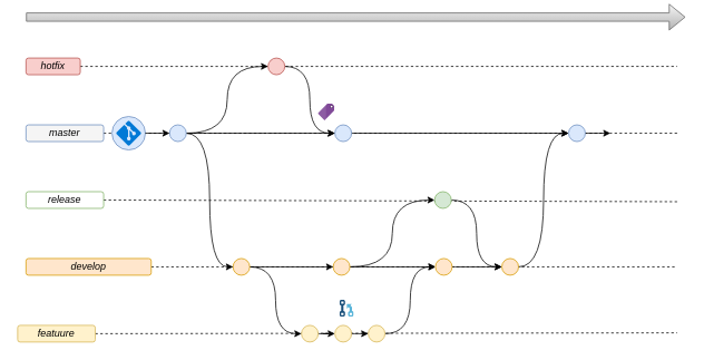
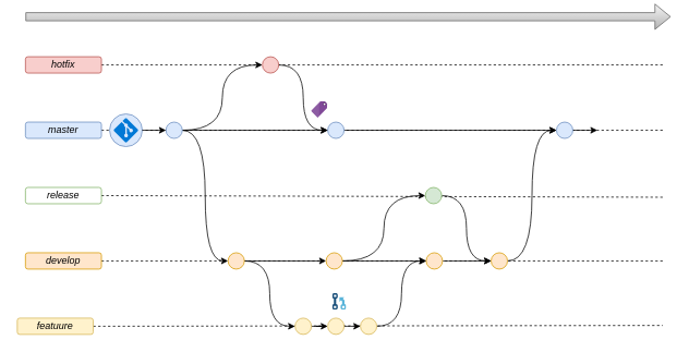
- <mxCell id="10" value="hotfix" style="rounded=1;whiteSpace=wrap;html=1;strokeColor=#b85450;fillColor=#f8cecc;fontStyle=2" parent="1" vertex="1"><mxGeometry x="30" y="69" width="65" height="20" as="geometry" /></mxCell>
+ <mxCell id="10" value="hotfix" style="rounded=1;whiteSpace=wrap;html=1;strokeColor=#b85450;fillColor=#f8cecc;fontStyle=2" parent="1" vertex="1"><mxGeometry x="30" y="69" width="93" height="20" as="geometry" /></mxCell>
- <mxCell id="8" value="master" style="rounded=1;whiteSpace=wrap;html=1;strokeColor=#6c8ebf;fillColor=#f5f5f5;fontStyle=2;" parent="1" vertex="1"><mxGeometry x="30" y="149" width="93" height="20" as="geometry" /></mxCell>
+ <mxCell id="8" value="master" style="rounded=1;whiteSpace=wrap;html=1;strokeColor=#6c8ebf;fillColor=#dae8fc;fontStyle=2" parent="1" vertex="1"><mxGeometry x="30" y="149" width="93" height="20" as="geometry" /></mxCell>
- <mxCell id="9" value="develop" style="rounded=1;whiteSpace=wrap;html=1;strokeColor=#d79b00;fillColor=#ffe6cc;fontStyle=2" parent="1" vertex="1"><mxGeometry x="30" y="309" width="150" height="20" as="geometry" /></mxCell>
+ <mxCell id="9" value="develop" style="rounded=1;whiteSpace=wrap;html=1;strokeColor=#d79b00;fillColor=#ffe6cc;fontStyle=2" parent="1" vertex="1"><mxGeometry x="30" y="309" width="93" height="20" as="geometry" /></mxCell>
